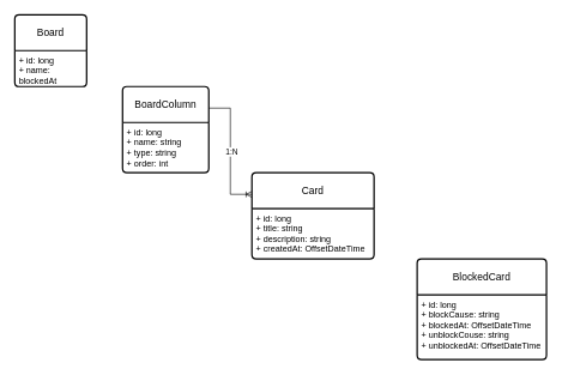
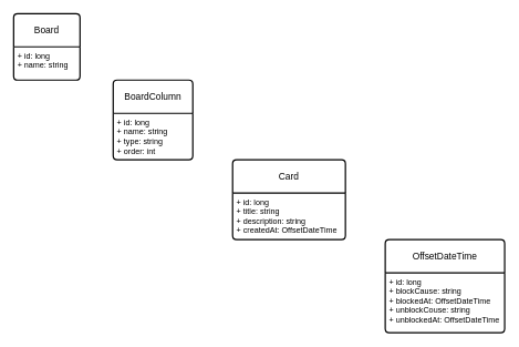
- <mxCell id="3" value="+ id: long&lt;br&gt;+ name: blockedAt" style="align=left;strokeColor=none;fillColor=none;spacingLeft=4;spacingRight=4;fontSize=12;verticalAlign=top;resizable=0;rotatable=0;part=1;html=1;whiteSpace=wrap;" vertex="1" parent="2"><mxGeometry y="50" width="100" height="50" as="geometry" /></mxCell>
+ <mxCell id="3" value="+ id: long&lt;br&gt;+ name: string" style="align=left;strokeColor=none;fillColor=none;spacingLeft=4;spacingRight=4;fontSize=12;verticalAlign=top;resizable=0;rotatable=0;part=1;html=1;whiteSpace=wrap;" vertex="1" parent="2"><mxGeometry y="50" width="100" height="50" as="geometry" /></mxCell>
- <mxCell id="8" value="" style="edgeStyle=entityRelationEdgeStyle;fontSize=12;html=1;endArrow=ERoneToMany;rounded=0;entryX=0;entryY=0.25;entryDx=0;entryDy=0;exitX=1;exitY=0.25;exitDx=0;exitDy=0;" edge="1" parent="1" source="4" target="6"><mxGeometry width="100" height="100" relative="1" as="geometry"><mxPoint x="460" y="150" as="sourcePoint" /><mxPoint x="551" y="175" as="targetPoint" /></mxGeometry></mxCell>
- <mxCell id="9" value="1:N" style="edgeLabel;html=1;align=center;verticalAlign=middle;resizable=0;points=[];" vertex="1" connectable="0" parent="8"><mxGeometry x="0.004" y="1" relative="1" as="geometry"><mxPoint as="offset" /></mxGeometry></mxCell>
- <mxCell id="10" value="BlockedCard" style="swimlane;childLayout=stackLayout;horizontal=1;startSize=50;horizontalStack=0;rounded=1;fontSize=14;fontStyle=0;strokeWidth=2;resizeParent=0;resizeLast=1;shadow=0;dashed=0;align=center;arcSize=4;whiteSpace=wrap;html=1;" vertex="1" parent="1"><mxGeometry x="580" y="360" width="180" height="140" as="geometry"><mxRectangle x="290" y="360" width="120" height="50" as="alternateBounds" /></mxGeometry></mxCell>
+ <mxCell id="10" value="OffsetDateTime" style="swimlane;childLayout=stackLayout;horizontal=1;startSize=50;horizontalStack=0;rounded=1;fontSize=14;fontStyle=0;strokeWidth=2;resizeParent=0;resizeLast=1;shadow=0;dashed=0;align=center;arcSize=4;whiteSpace=wrap;html=1;" vertex="1" parent="1"><mxGeometry x="580" y="360" width="180" height="140" as="geometry"><mxRectangle x="290" y="360" width="120" height="50" as="alternateBounds" /></mxGeometry></mxCell>
